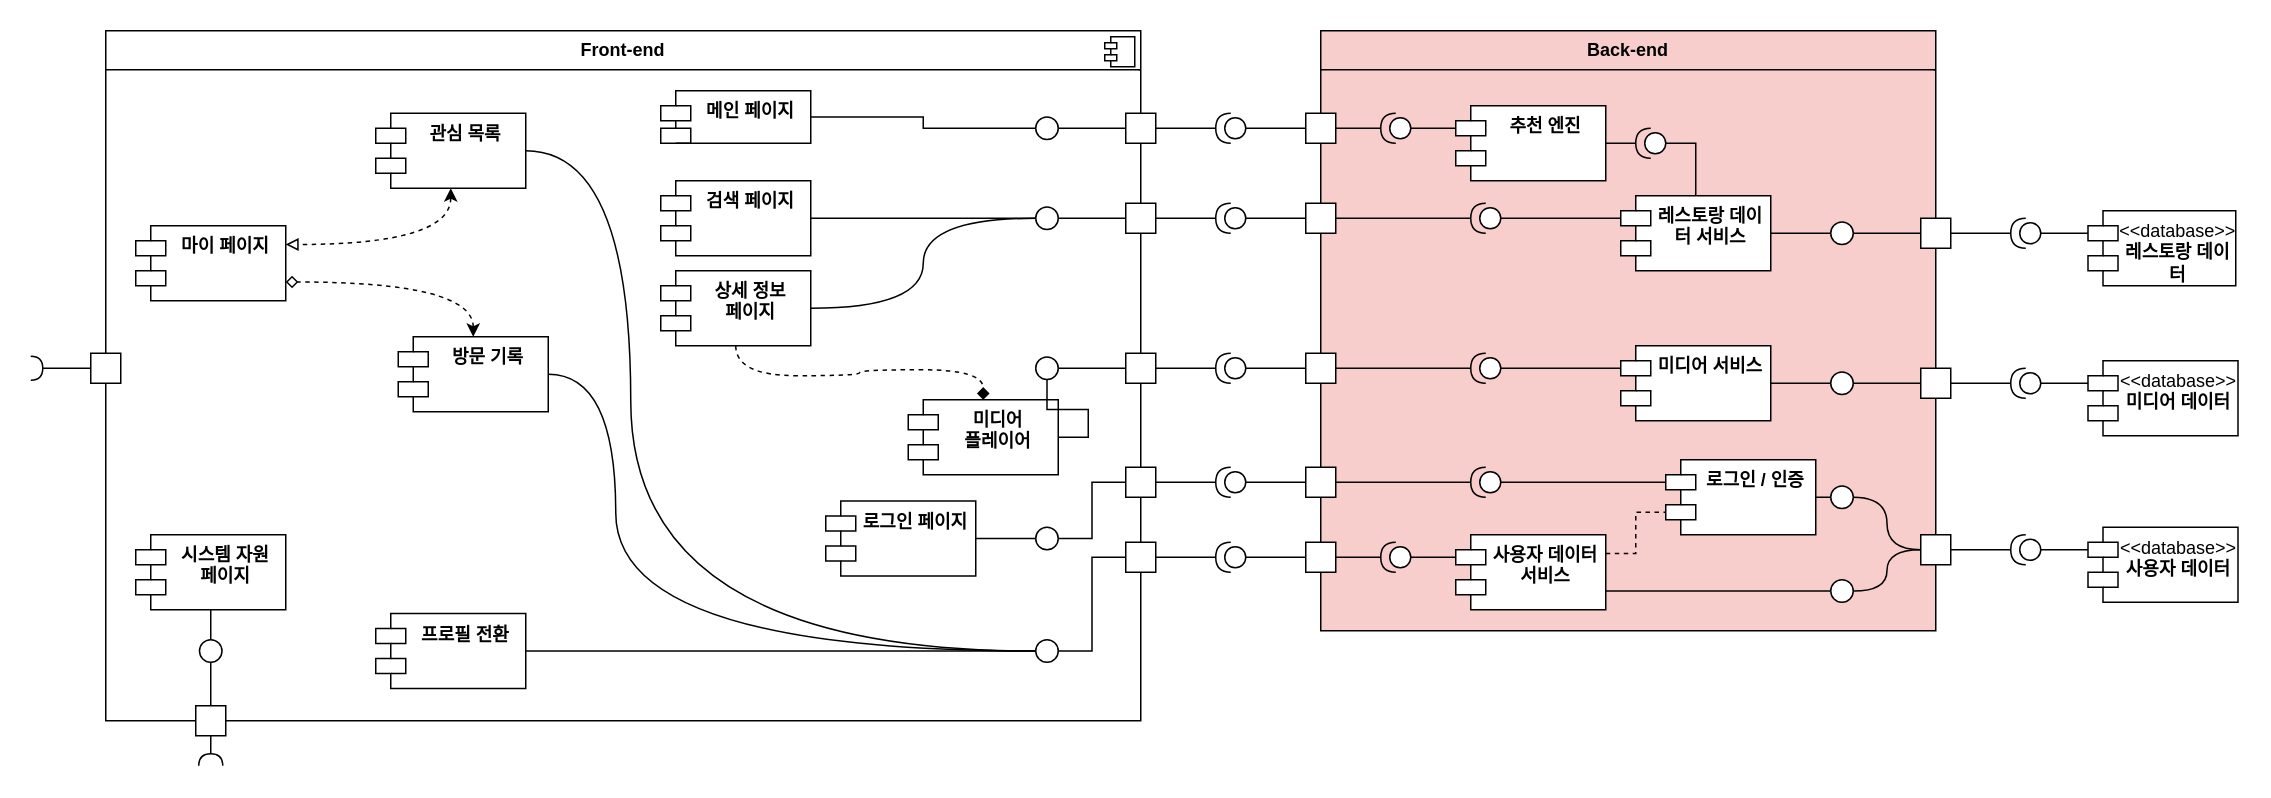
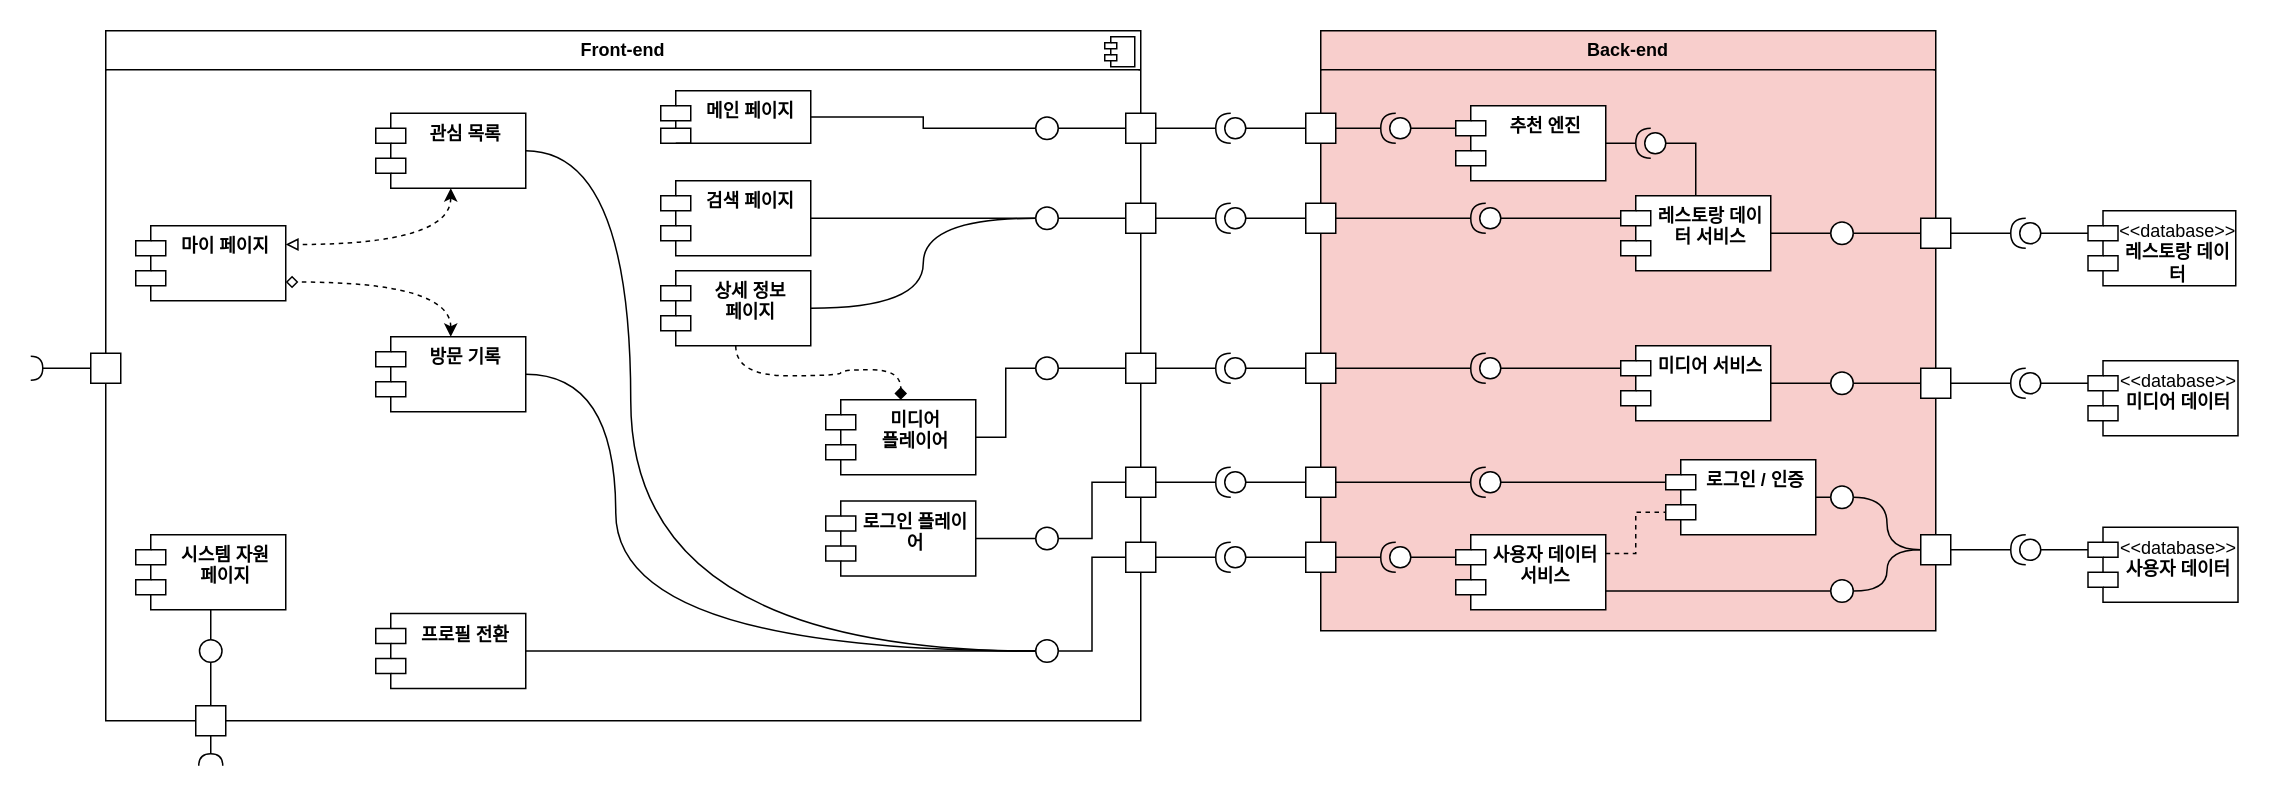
- <mxCell id="9" value="방문 기록" style="shape=module;align=left;spacingLeft=20;align=center;verticalAlign=top;whiteSpace=wrap;html=1;fontStyle=1" vertex="1" parent="1"><mxGeometry x="265" y="224" width="100" height="50" as="geometry" /></mxCell>
+ <mxCell id="9" value="방문 기록" style="shape=module;align=left;spacingLeft=20;align=center;verticalAlign=top;whiteSpace=wrap;html=1;fontStyle=1" vertex="1" parent="1"><mxGeometry x="250" y="224" width="100" height="50" as="geometry" /></mxCell>
- <mxCell id="13" value="미디어&lt;br&gt;플레이어" style="shape=module;align=left;spacingLeft=20;align=center;verticalAlign=top;whiteSpace=wrap;html=1;fontStyle=1" vertex="1" parent="1"><mxGeometry x="605" y="266" width="100" height="50" as="geometry" /></mxCell>
+ <mxCell id="13" value="미디어&lt;br&gt;플레이어" style="shape=module;align=left;spacingLeft=20;align=center;verticalAlign=top;whiteSpace=wrap;html=1;fontStyle=1" vertex="1" parent="1"><mxGeometry x="550" y="266" width="100" height="50" as="geometry" /></mxCell>
- <mxCell id="5" value="로그인 페이지" style="shape=module;align=left;spacingLeft=20;align=center;verticalAlign=top;whiteSpace=wrap;html=1;fontStyle=1" vertex="1" parent="1"><mxGeometry x="550" y="333.5" width="100" height="50" as="geometry" /></mxCell>
+ <mxCell id="5" value="로그인 플레이어" style="shape=module;align=left;spacingLeft=20;align=center;verticalAlign=top;whiteSpace=wrap;html=1;fontStyle=1" vertex="1" parent="1"><mxGeometry x="550" y="333.5" width="100" height="50" as="geometry" /></mxCell>
